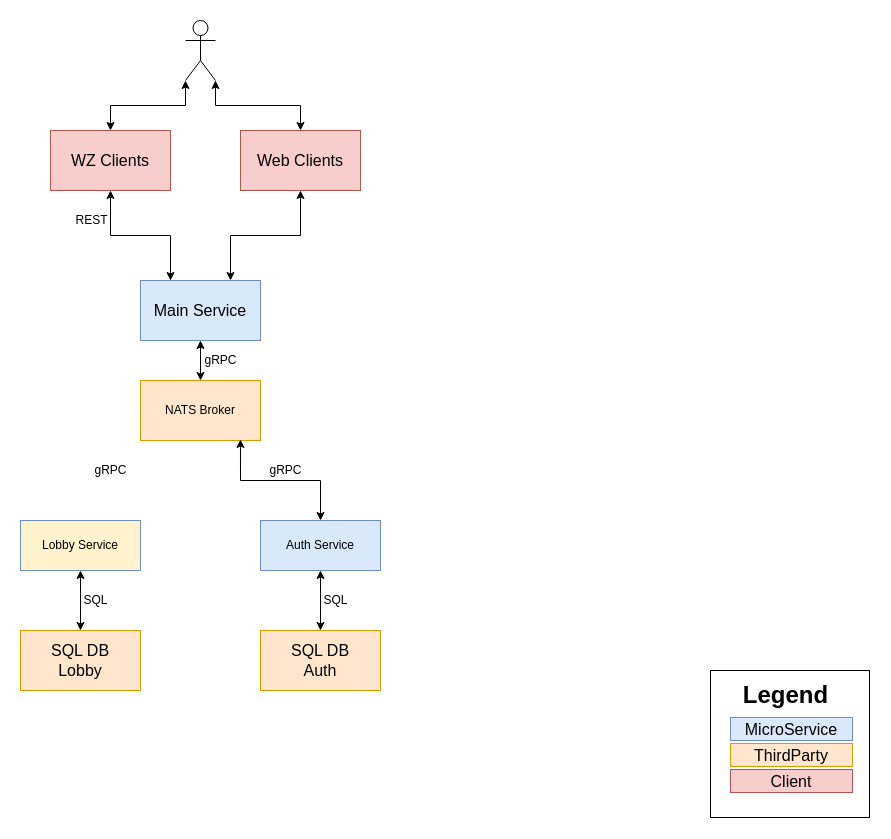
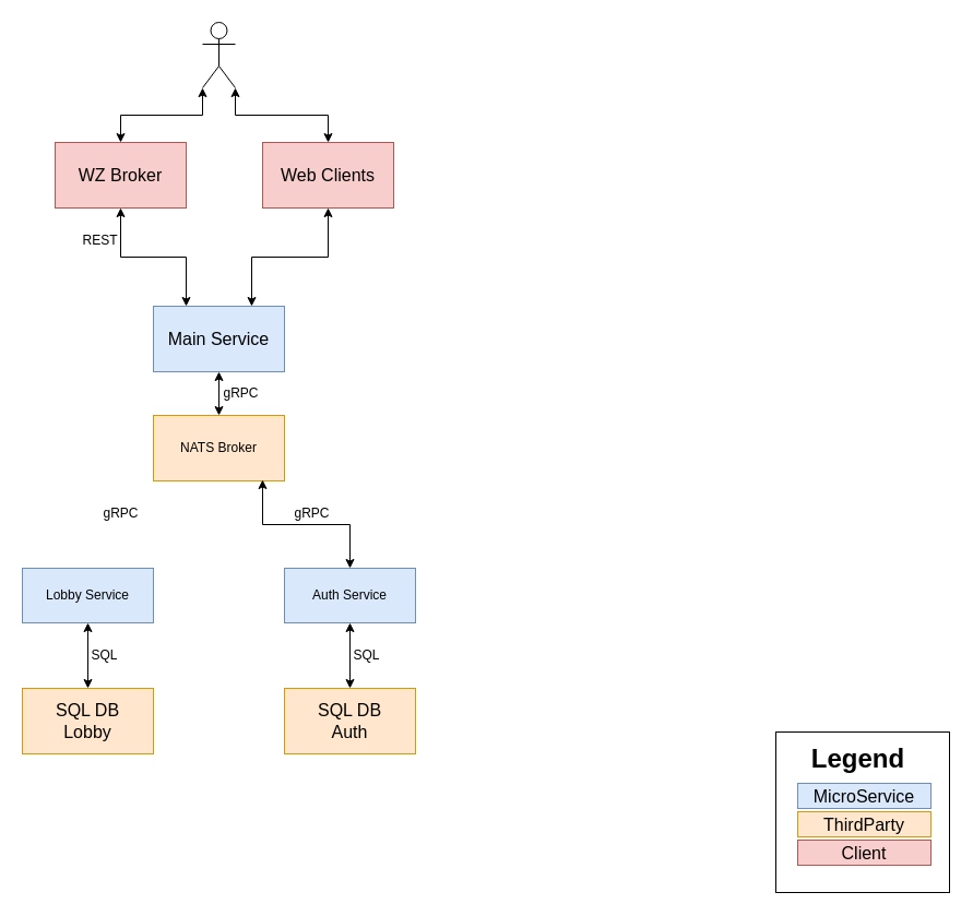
- <mxCell id="15" value="WZ Clients" style="rounded=0;whiteSpace=wrap;html=1;fontSize=16;fillColor=#f8cecc;strokeColor=#b85450;" parent="1" vertex="1"><mxGeometry x="50" y="130" width="120" height="60" as="geometry" /></mxCell>
+ <mxCell id="15" value="WZ Broker" style="rounded=0;whiteSpace=wrap;html=1;fontSize=16;fillColor=#f8cecc;strokeColor=#b85450;" parent="1" vertex="1"><mxGeometry x="50" y="130" width="120" height="60" as="geometry" /></mxCell>
- <mxCell id="4" value="Lobby Service" style="rounded=0;whiteSpace=wrap;html=1;fillColor=#fff2cc;strokeColor=#6c8ebf;" parent="1" vertex="1"><mxGeometry x="20" y="520" width="120" height="50" as="geometry" /></mxCell>
+ <mxCell id="4" value="Lobby Service" style="rounded=0;whiteSpace=wrap;html=1;fillColor=#dae8fc;strokeColor=#6c8ebf;" parent="1" vertex="1"><mxGeometry x="20" y="520" width="120" height="50" as="geometry" /></mxCell>
